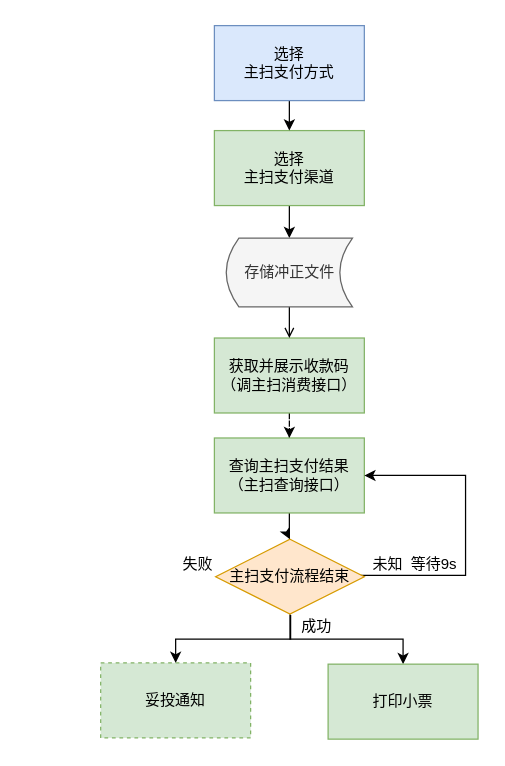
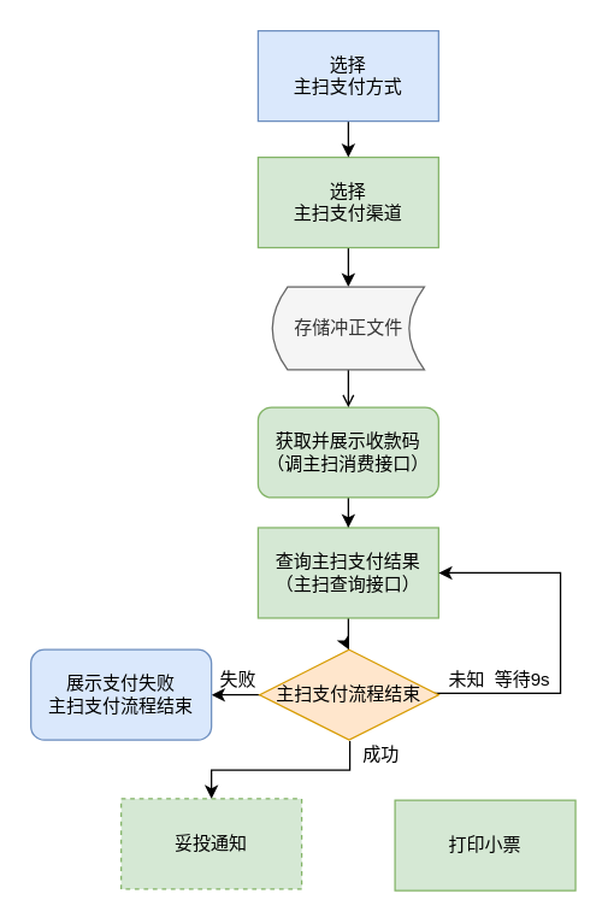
- <mxCell id="3" value="&lt;div&gt;&lt;span&gt;获取并展示收款码&lt;/span&gt;&lt;/div&gt;（调主扫消费接口&lt;span&gt;）&lt;/span&gt;&lt;br&gt;" style="rounded=0;whiteSpace=wrap;html=1;fillColor=#d5e8d4;strokeColor=#82b366;" parent="1" vertex="1"><mxGeometry x="171" y="270" width="120" height="60" as="geometry" /></mxCell>
+ <mxCell id="3" value="&lt;div&gt;&lt;span&gt;获取并展示收款码&lt;/span&gt;&lt;/div&gt;（调主扫消费接口&lt;span&gt;）&lt;/span&gt;&lt;br&gt;" style="whiteSpace=wrap;html=1;fillColor=#d5e8d4;strokeColor=#82b366;rounded=1;" parent="1" vertex="1"><mxGeometry x="171" y="270" width="120" height="60" as="geometry" /></mxCell>
- <mxCell id="2" value="" style="edgeStyle=orthogonalEdgeStyle;rounded=0;orthogonalLoop=1;jettySize=auto;html=1;dashed=1;" parent="1" source="3" target="5" edge="1"><mxGeometry relative="1" as="geometry" /></mxCell>
+ <mxCell id="2" value="" style="edgeStyle=orthogonalEdgeStyle;rounded=0;orthogonalLoop=1;jettySize=auto;html=1;" parent="1" source="3" target="5" edge="1"><mxGeometry relative="1" as="geometry" /></mxCell>
+ <mxCell id="14" value="展示支付失败&lt;br&gt;主扫支付流程结束&lt;br&gt;" style="rounded=1;whiteSpace=wrap;html=1;fillColor=#dae8fc;strokeColor=#6c8ebf;" parent="1" vertex="1"><mxGeometry x="20" y="431" width="120" height="60" as="geometry" /></mxCell>
+ <mxCell id="6" value="&lt;br&gt;&lt;br&gt;" style="edgeStyle=orthogonalEdgeStyle;rounded=0;orthogonalLoop=1;jettySize=auto;html=1;entryX=1;entryY=0.5;entryDx=0;entryDy=0;" parent="1" source="10" target="14" edge="1"><mxGeometry relative="1" as="geometry"><mxPoint x="131" y="461" as="targetPoint" /></mxGeometry></mxCell>
- <mxCell id="8" value="" style="edgeStyle=orthogonalEdgeStyle;rounded=0;orthogonalLoop=1;jettySize=auto;html=1;" parent="1" source="10" target="19" edge="1"><mxGeometry relative="1" as="geometry" /></mxCell>
